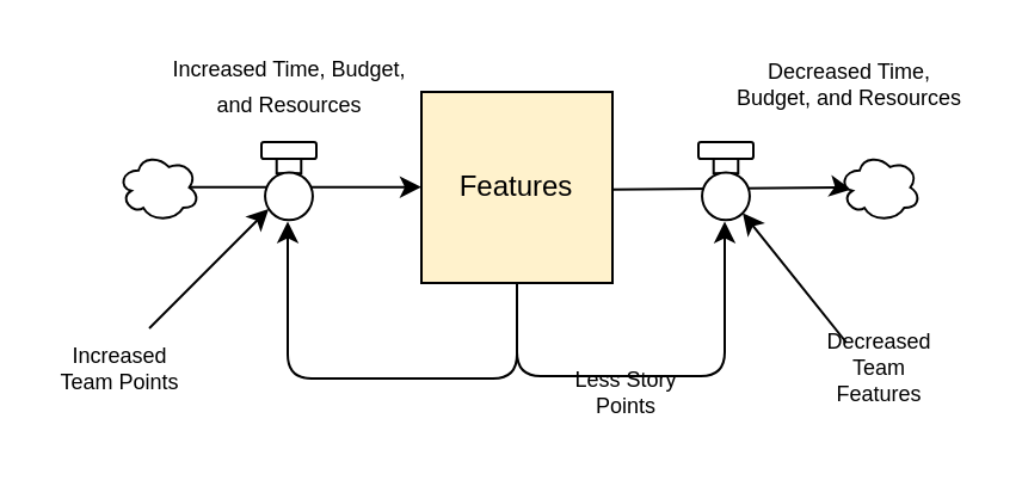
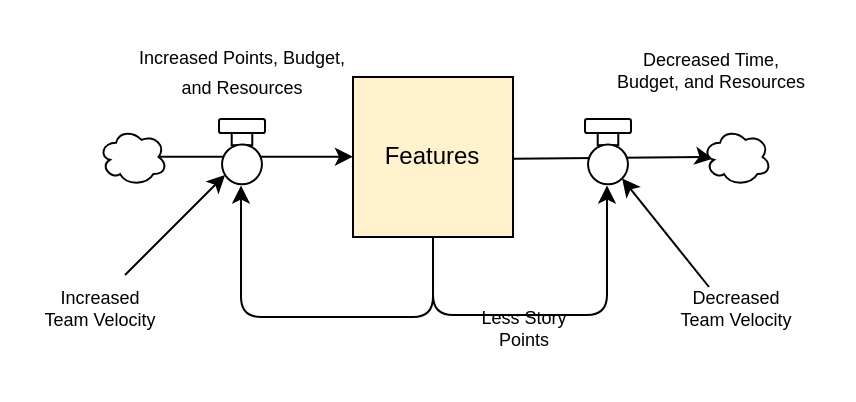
- <mxCell id="8" value="&lt;font color=&quot;#000000&quot; style=&quot;font-size: 9px&quot;&gt;Increased Time, Budget, and Resources&lt;/font&gt;" style="text;html=1;strokeColor=none;fillColor=none;align=center;verticalAlign=middle;whiteSpace=wrap;rounded=0;" vertex="1" parent="1"><mxGeometry x="64.5" y="20" width="112" height="30" as="geometry" /></mxCell>
+ <mxCell id="8" value="&lt;font color=&quot;#000000&quot; style=&quot;font-size: 9px&quot;&gt;Increased Points, Budget, and Resources&lt;/font&gt;" style="text;html=1;strokeColor=none;fillColor=none;align=center;verticalAlign=middle;whiteSpace=wrap;rounded=0;" vertex="1" parent="1"><mxGeometry x="64.5" y="20" width="112" height="30" as="geometry" /></mxCell>
- <mxCell id="20" value="Increased Team Points" style="text;html=1;strokeColor=none;fillColor=none;align=center;verticalAlign=middle;whiteSpace=wrap;rounded=0;fontSize=9;fontColor=#000000;" vertex="1" parent="1"><mxGeometry x="20" y="139" width="60" height="30" as="geometry" /></mxCell>
+ <mxCell id="20" value="Increased Team Velocity" style="text;html=1;strokeColor=none;fillColor=none;align=center;verticalAlign=middle;whiteSpace=wrap;rounded=0;fontSize=9;fontColor=#000000;" vertex="1" parent="1"><mxGeometry x="20" y="139" width="60" height="30" as="geometry" /></mxCell>
- <mxCell id="24" value="Decreased Team Features" style="text;html=1;strokeColor=none;fillColor=none;align=center;verticalAlign=middle;whiteSpace=wrap;rounded=0;fontSize=9;fontColor=#000000;" vertex="1" parent="1"><mxGeometry x="338" y="139" width="60" height="30" as="geometry" /></mxCell>
+ <mxCell id="24" value="Decreased Team Velocity" style="text;html=1;strokeColor=none;fillColor=none;align=center;verticalAlign=middle;whiteSpace=wrap;rounded=0;fontSize=9;fontColor=#000000;" vertex="1" parent="1"><mxGeometry x="338" y="139" width="60" height="30" as="geometry" /></mxCell>
